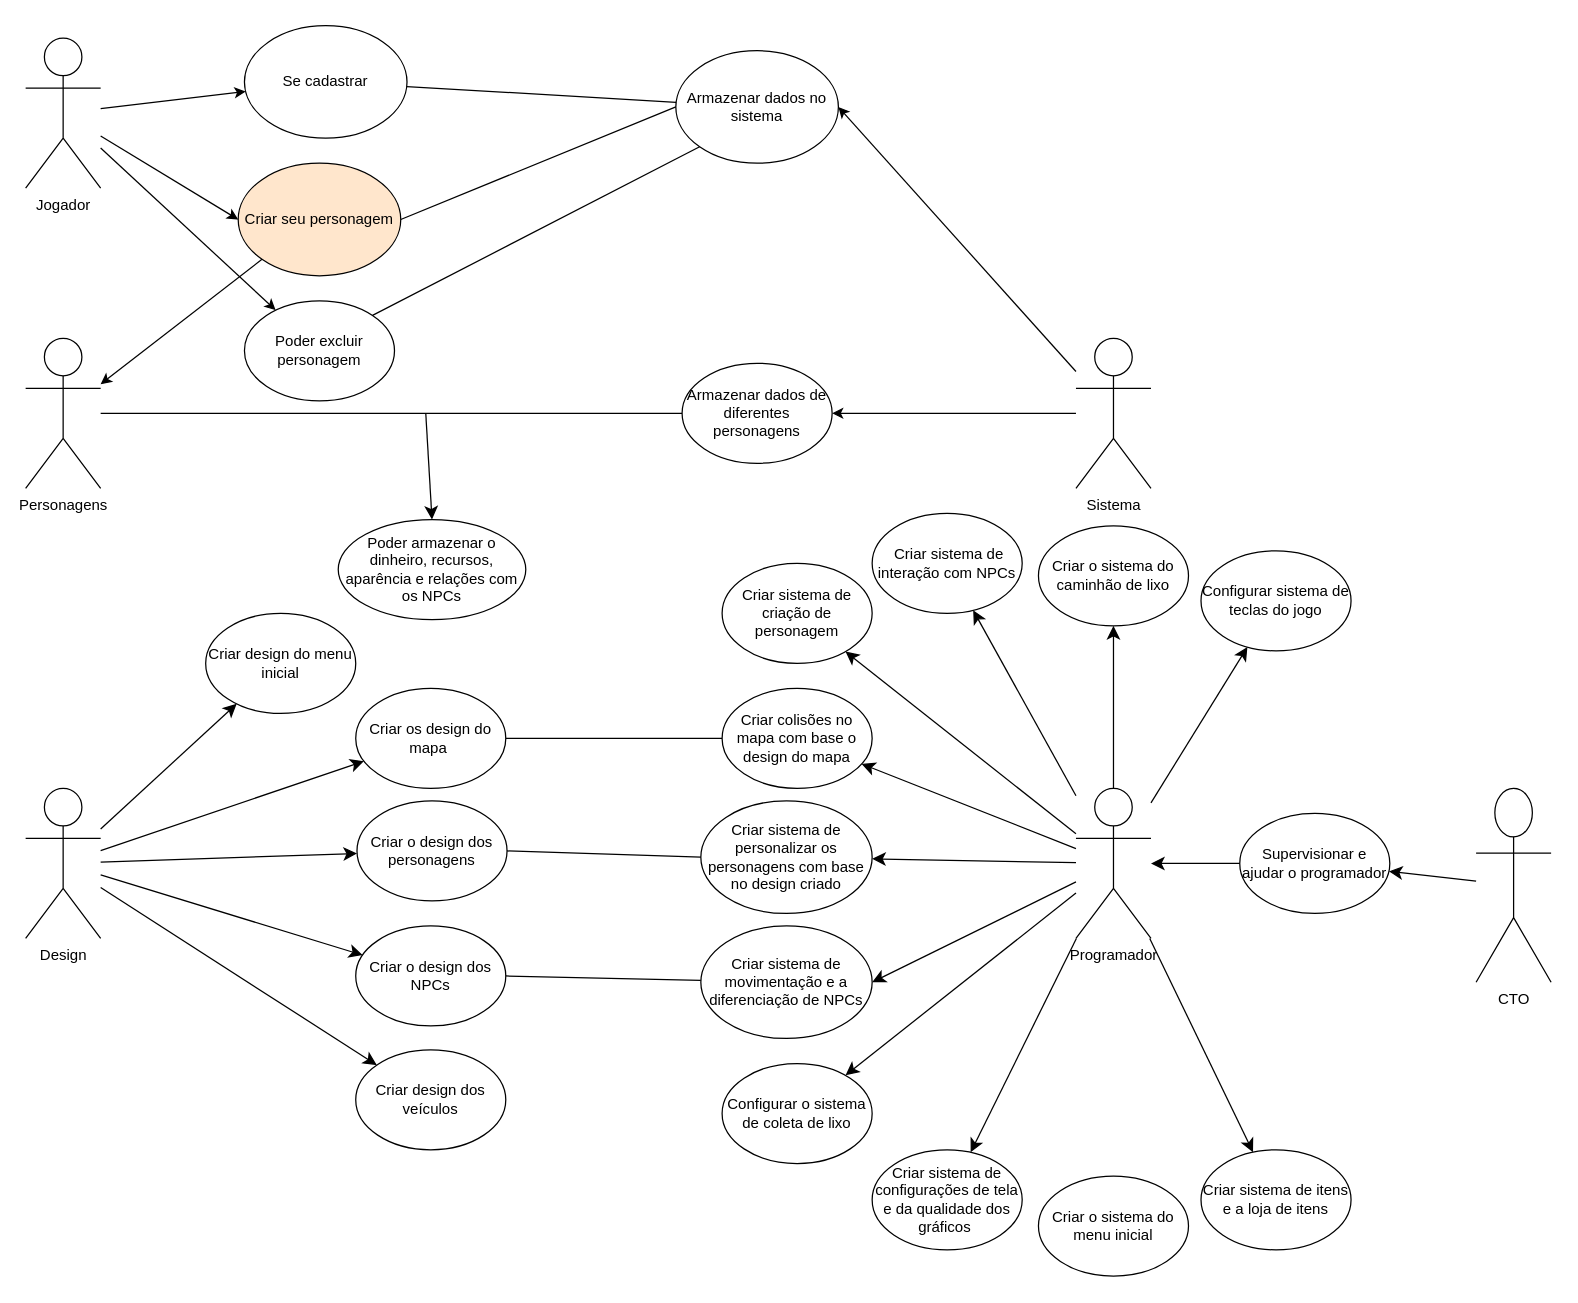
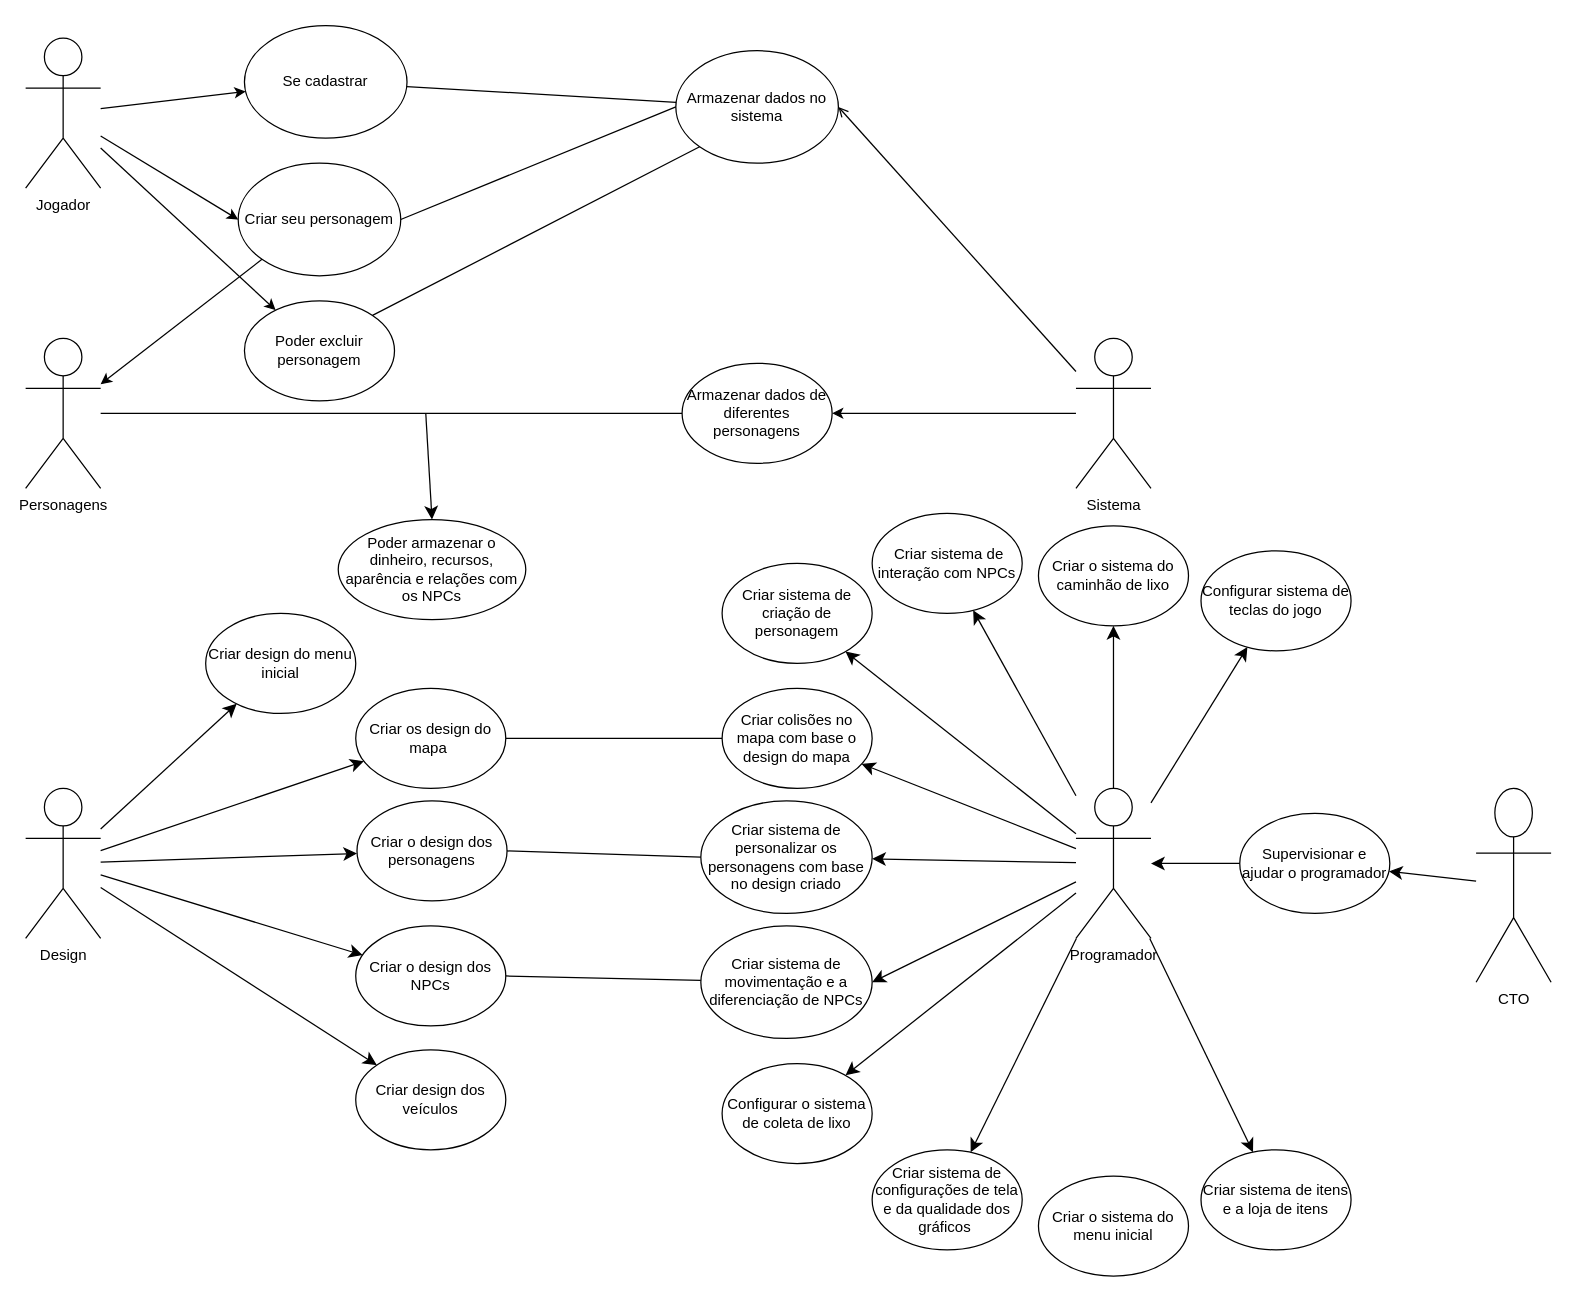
- <mxCell id="11" value="" style="endArrow=classic;html=1;rounded=0;entryX=1;entryY=0.5;entryDx=0;entryDy=0;" parent="1" source="10" target="6" edge="1"><mxGeometry width="50" height="50" relative="1" as="geometry"><mxPoint x="790" y="100" as="sourcePoint" /><mxPoint x="660" y="90" as="targetPoint" /></mxGeometry></mxCell>
+ <mxCell id="11" value="" style="endArrow=open;html=1;rounded=0;entryX=1;entryY=0.5;entryDx=0;entryDy=0;" parent="1" source="10" target="6" edge="1"><mxGeometry width="50" height="50" relative="1" as="geometry"><mxPoint x="790" y="100" as="sourcePoint" /><mxPoint x="660" y="90" as="targetPoint" /></mxGeometry></mxCell>
- <mxCell id="7" value="Criar seu personagem" style="ellipse;whiteSpace=wrap;html=1;fillColor=#ffe6cc;" parent="1" vertex="1"><mxGeometry x="190" y="130" width="130" height="90" as="geometry" /></mxCell>
+ <mxCell id="7" value="Criar seu personagem" style="ellipse;whiteSpace=wrap;html=1;" parent="1" vertex="1"><mxGeometry x="190" y="130" width="130" height="90" as="geometry" /></mxCell>
